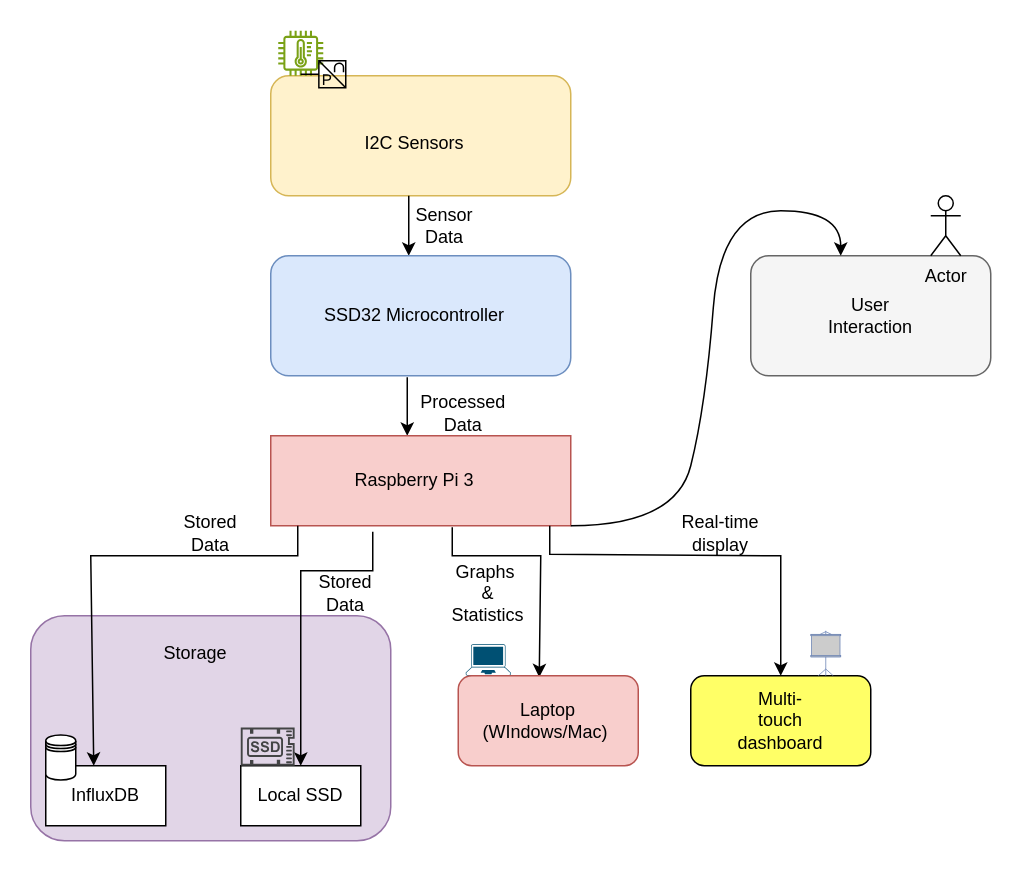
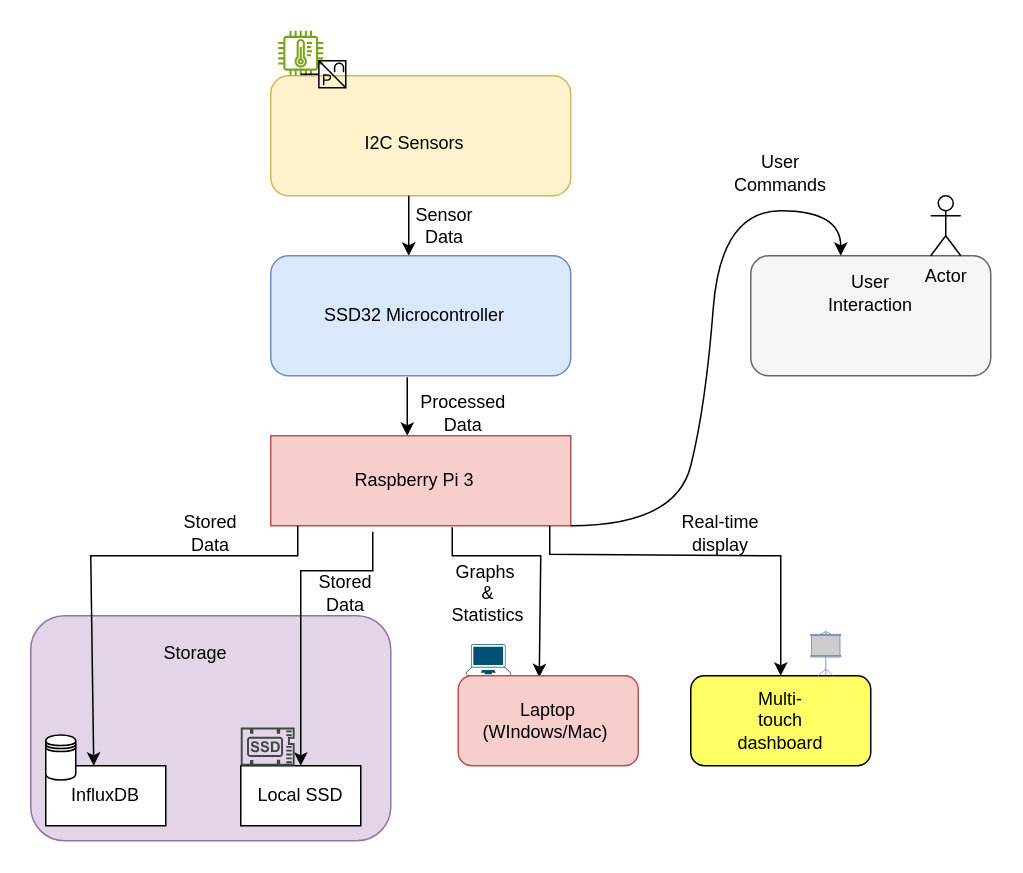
+ <mxCell id="36" value="User Commands" style="text;html=1;align=center;verticalAlign=middle;whiteSpace=wrap;rounded=0;" parent="1" vertex="1"><mxGeometry x="490" y="100" width="60" height="30" as="geometry" /></mxCell>
- <mxCell id="33" value="User Interaction" style="text;html=1;align=center;verticalAlign=middle;whiteSpace=wrap;rounded=0;" parent="1" vertex="1"><mxGeometry x="550" y="195" width="60" height="30" as="geometry" /></mxCell>
+ <mxCell id="33" value="User Interaction" style="text;html=1;align=center;verticalAlign=middle;whiteSpace=wrap;rounded=0;" parent="1" vertex="1"><mxGeometry x="550" y="180" width="60" height="30" as="geometry" /></mxCell>
